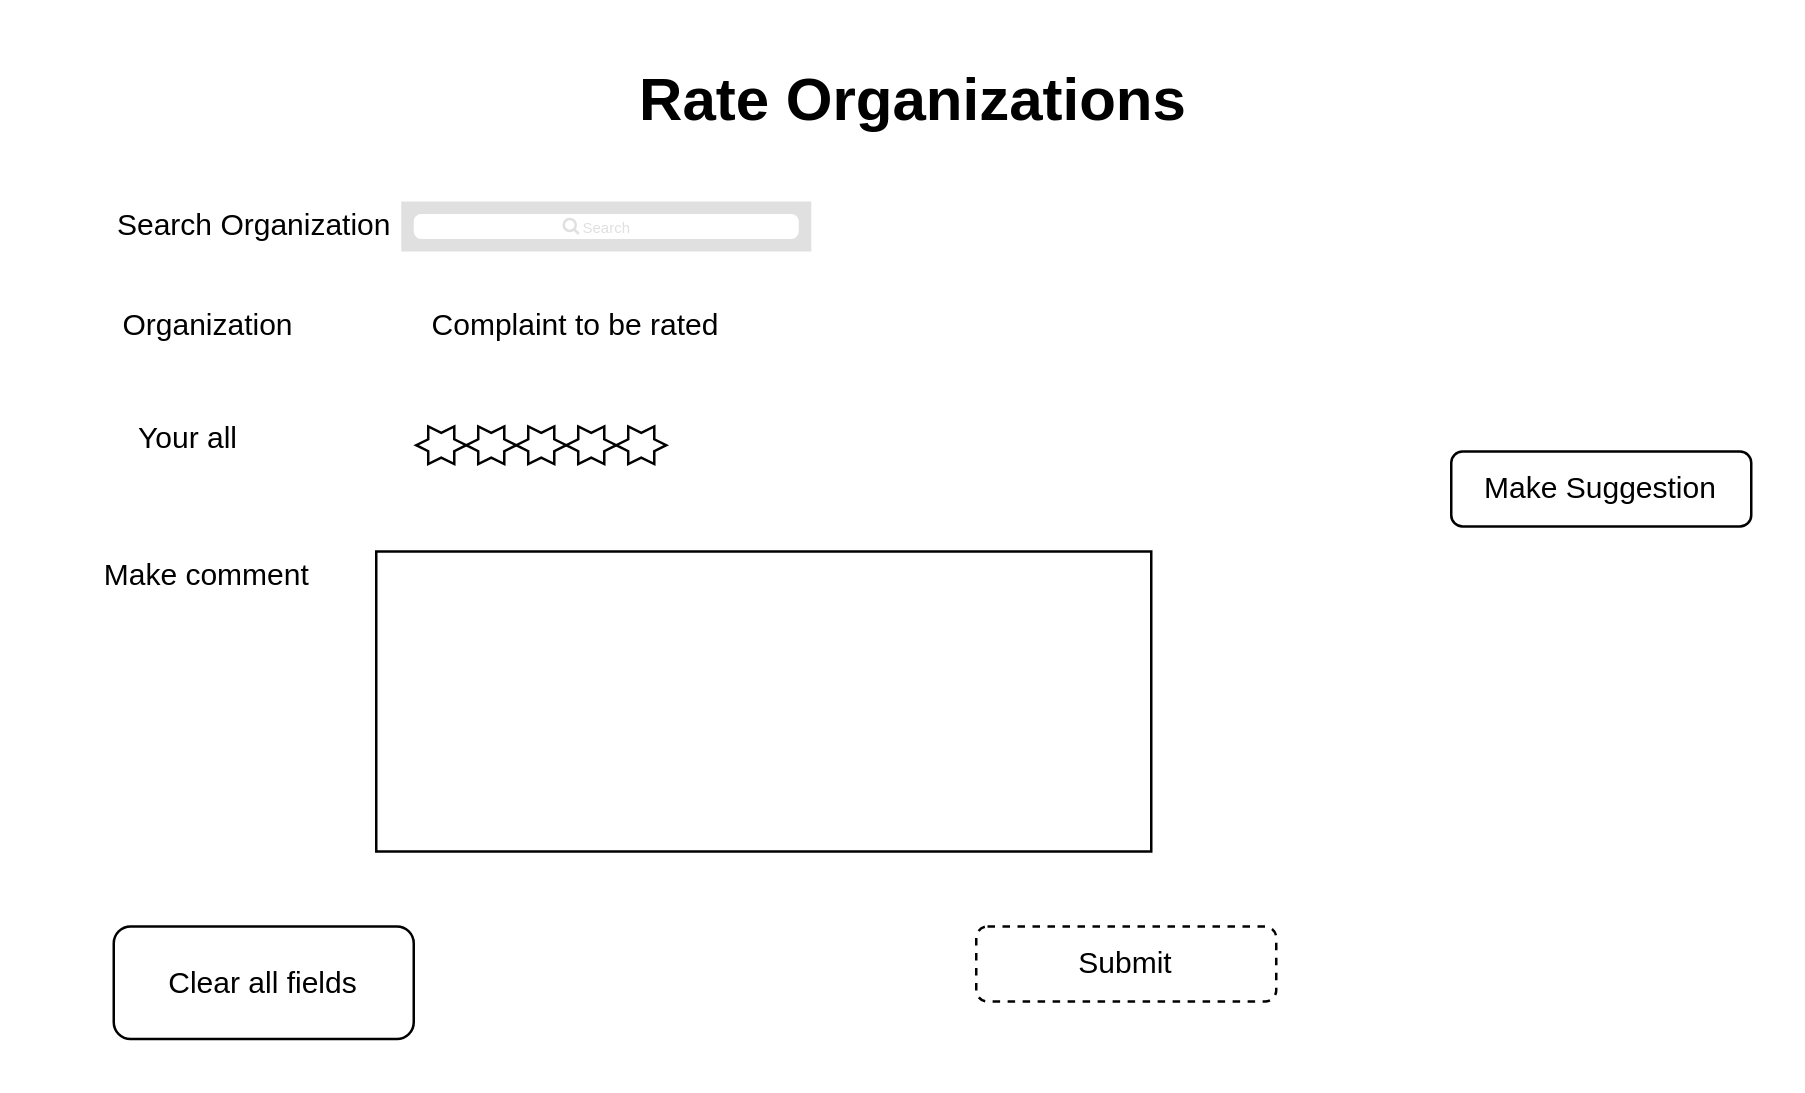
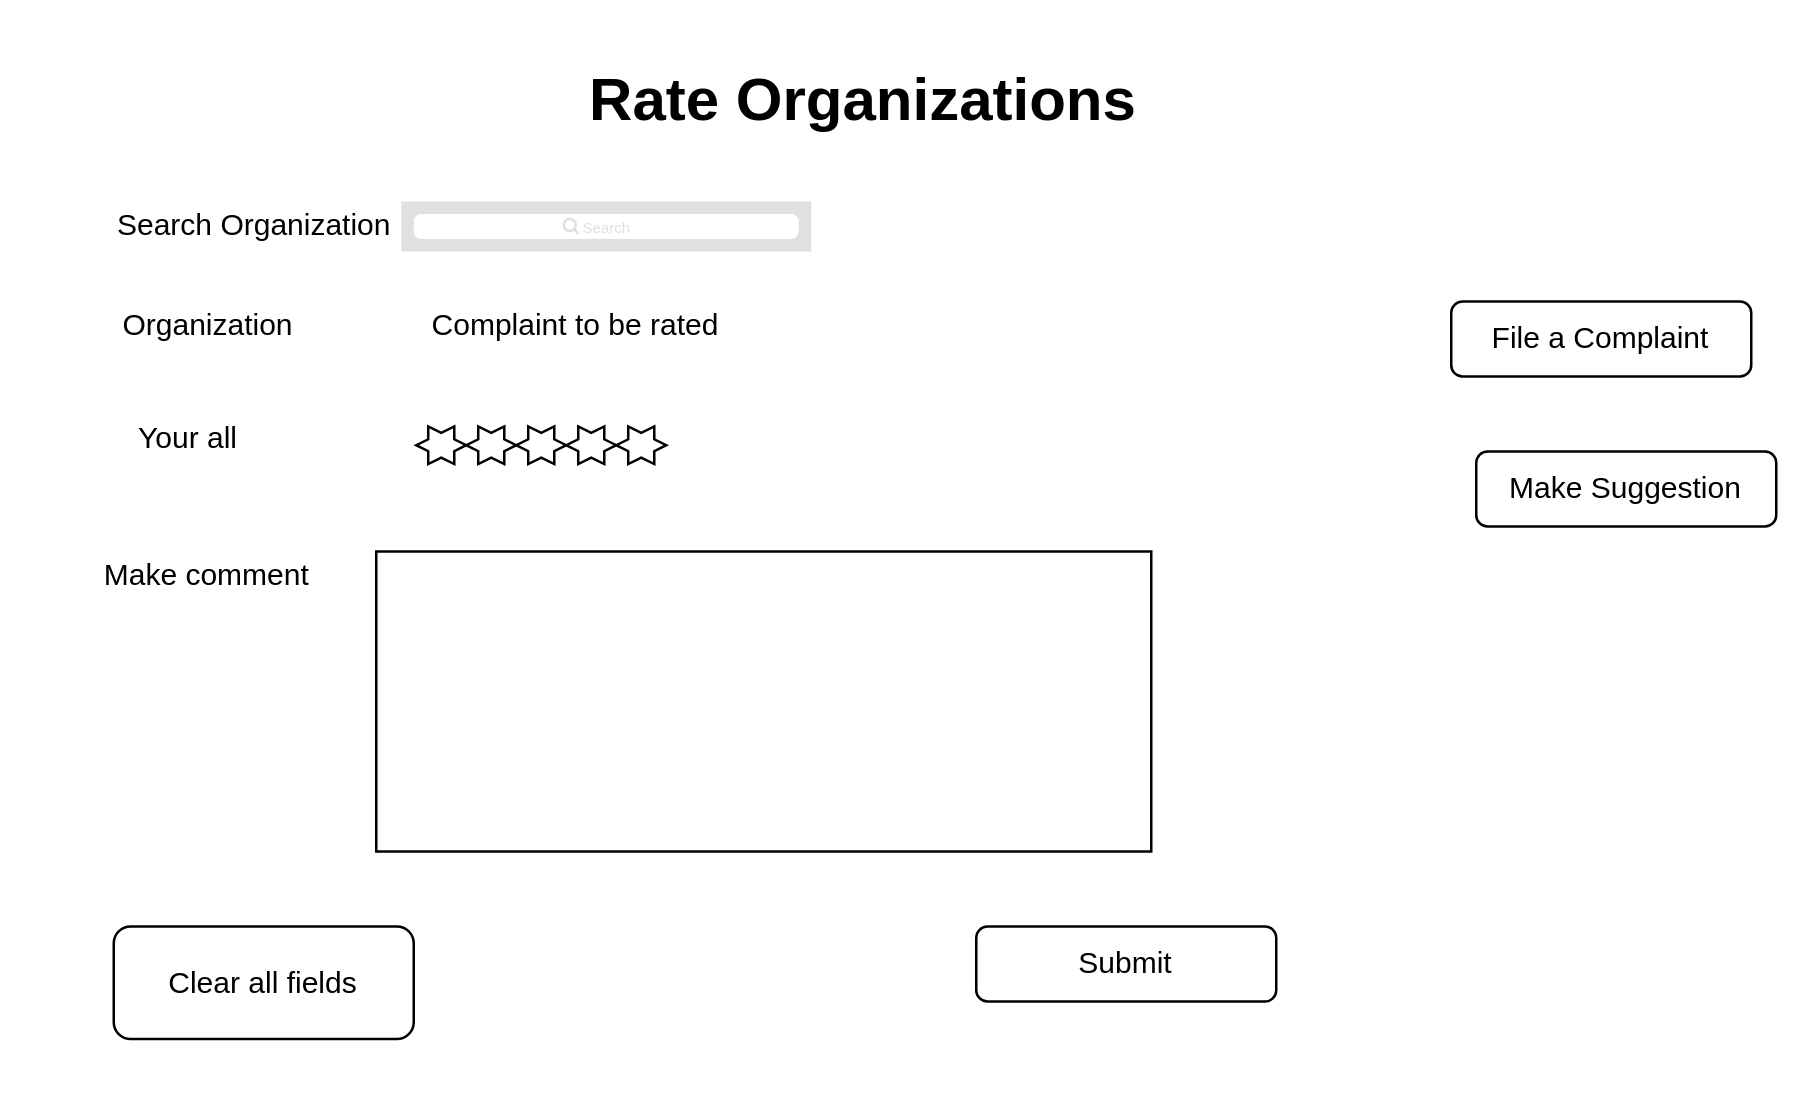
- <mxCell id="2" value="&lt;h1&gt;Rate Organizations&lt;/h1&gt;" style="text;html=1;strokeColor=none;fillColor=none;spacing=5;spacingTop=-20;whiteSpace=wrap;overflow=hidden;rounded=0;align=center;" parent="1" vertex="1"><mxGeometry x="95" y="20" width="540" height="50" as="geometry" /></mxCell>
+ <mxCell id="2" value="&lt;h1&gt;Rate Organizations&lt;/h1&gt;" style="text;html=1;strokeColor=none;fillColor=none;spacing=5;spacingTop=-20;whiteSpace=wrap;overflow=hidden;rounded=0;align=center;" parent="1" vertex="1"><mxGeometry x="75" y="20" width="540" height="50" as="geometry" /></mxCell>
+ <mxCell id="15" value="File a Complaint" style="rounded=1;whiteSpace=wrap;html=1;strokeColor=#000000;" parent="1" vertex="1"><mxGeometry x="580" y="120" width="120" height="30" as="geometry" /></mxCell>
- <mxCell id="16" value="Make Suggestion" style="rounded=1;whiteSpace=wrap;html=1;strokeColor=#000000;" parent="1" vertex="1"><mxGeometry x="580" y="180" width="120" height="30" as="geometry" /></mxCell>
+ <mxCell id="16" value="Make Suggestion" style="rounded=1;whiteSpace=wrap;html=1;strokeColor=#000000;" parent="1" vertex="1"><mxGeometry x="590" y="180" width="120" height="30" as="geometry" /></mxCell>
- <mxCell id="17" value="Submit" style="rounded=1;whiteSpace=wrap;html=1;strokeColor=#000000;dashed=1;" vertex="1" parent="1"><mxGeometry x="390" y="370" width="120" height="30" as="geometry" /></mxCell>
+ <mxCell id="17" value="Submit" style="rounded=1;whiteSpace=wrap;html=1;strokeColor=#000000;" vertex="1" parent="1"><mxGeometry x="390" y="370" width="120" height="30" as="geometry" /></mxCell>
